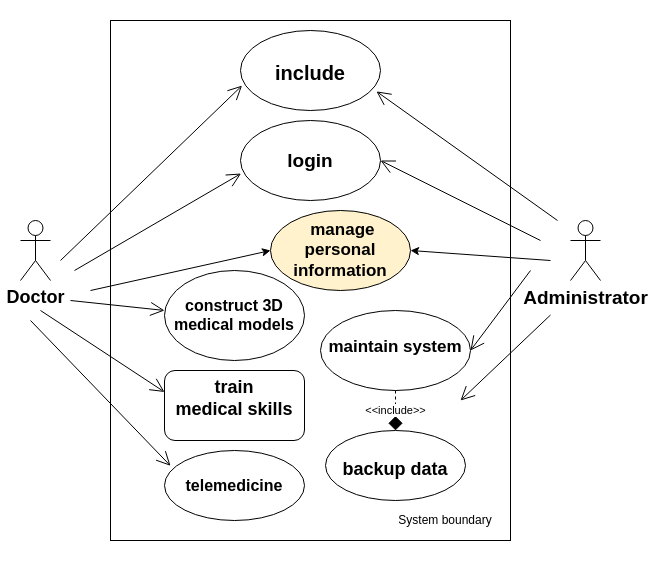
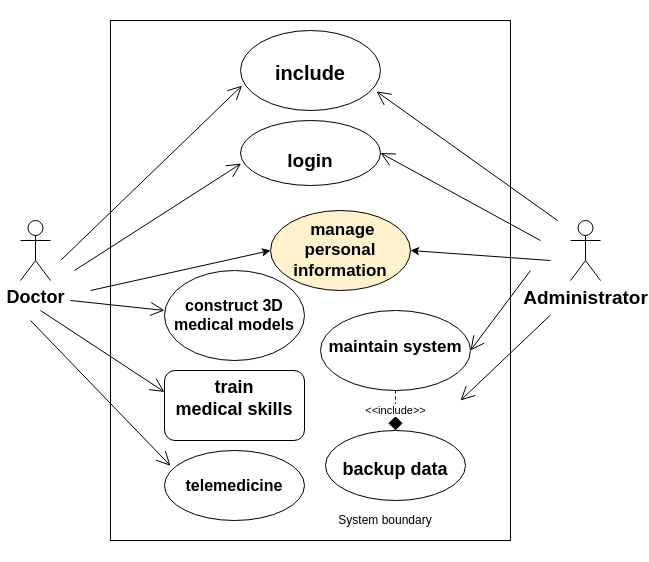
- <mxCell id="8" value="&lt;b style=&quot;font-size: 19px&quot;&gt;&lt;br&gt;login&lt;/b&gt;" style="ellipse;whiteSpace=wrap;html=1;verticalAlign=top;" parent="1" vertex="1"><mxGeometry x="240" y="120" width="140" height="80" as="geometry" /></mxCell>
+ <mxCell id="8" value="&lt;b style=&quot;font-size: 19px&quot;&gt;&lt;br&gt;login&lt;/b&gt;" style="ellipse;whiteSpace=wrap;html=1;verticalAlign=top;" parent="1" vertex="1"><mxGeometry x="240" y="120" width="140" height="65" as="geometry" /></mxCell>
- <mxCell id="22" value="System boundary" style="text;html=1;strokeColor=none;fillColor=none;align=center;verticalAlign=middle;whiteSpace=wrap;rounded=0;" parent="1" vertex="1"><mxGeometry x="380" y="510" width="130" height="20" as="geometry" /></mxCell>
+ <mxCell id="22" value="System boundary" style="text;html=1;strokeColor=none;fillColor=none;align=center;verticalAlign=middle;whiteSpace=wrap;rounded=0;" parent="1" vertex="1"><mxGeometry x="320" y="510" width="130" height="20" as="geometry" /></mxCell>
